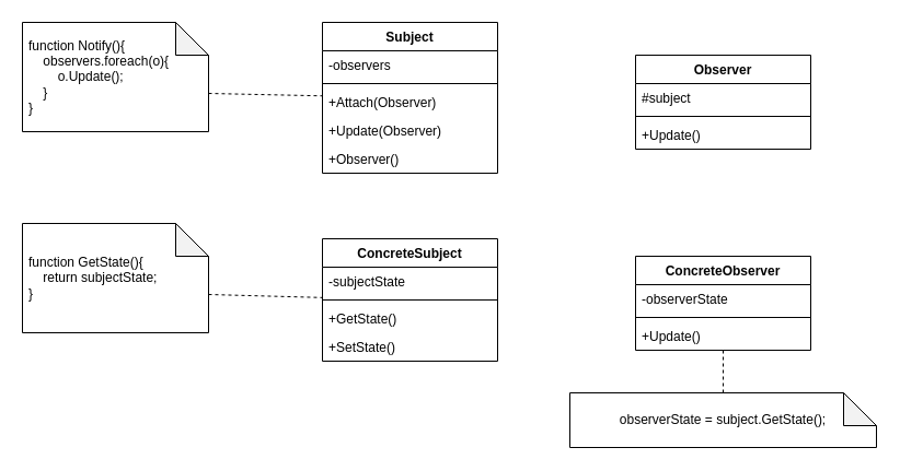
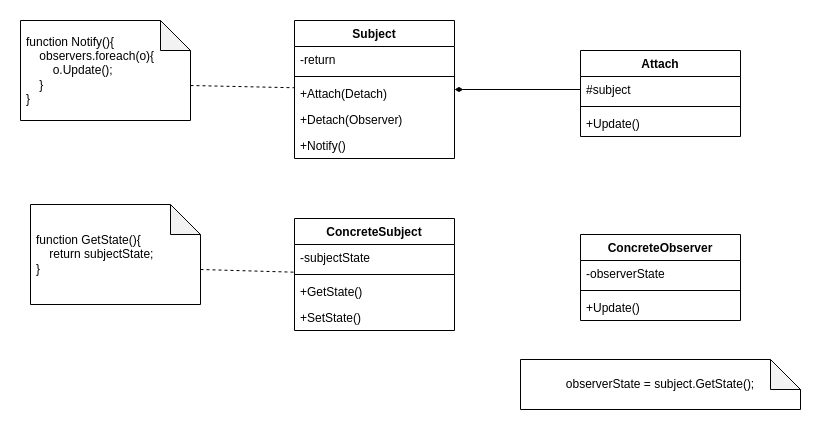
- <mxCell id="3" value="-observers" style="text;strokeColor=none;fillColor=none;align=left;verticalAlign=top;spacingLeft=4;spacingRight=4;overflow=hidden;rotatable=0;points=[[0,0.5],[1,0.5]];portConstraint=eastwest;whiteSpace=wrap;html=1;" vertex="1" parent="2"><mxGeometry y="26" width="160" height="26" as="geometry" /></mxCell>
+ <mxCell id="3" value="-return" style="text;strokeColor=none;fillColor=none;align=left;verticalAlign=top;spacingLeft=4;spacingRight=4;overflow=hidden;rotatable=0;points=[[0,0.5],[1,0.5]];portConstraint=eastwest;whiteSpace=wrap;html=1;" vertex="1" parent="2"><mxGeometry y="26" width="160" height="26" as="geometry" /></mxCell>
- <mxCell id="13" value="Observer" style="swimlane;fontStyle=1;align=center;verticalAlign=top;childLayout=stackLayout;horizontal=1;startSize=26;horizontalStack=0;resizeParent=1;resizeParentMax=0;resizeLast=0;collapsible=1;marginBottom=0;whiteSpace=wrap;html=1;" vertex="1" parent="1"><mxGeometry x="580" y="50" width="160" height="86" as="geometry" /></mxCell>
+ <mxCell id="13" value="Attach" style="swimlane;fontStyle=1;align=center;verticalAlign=top;childLayout=stackLayout;horizontal=1;startSize=26;horizontalStack=0;resizeParent=1;resizeParentMax=0;resizeLast=0;collapsible=1;marginBottom=0;whiteSpace=wrap;html=1;" vertex="1" parent="1"><mxGeometry x="580" y="50" width="160" height="86" as="geometry" /></mxCell>
+ <mxCell id="25" style="edgeStyle=none;rounded=0;orthogonalLoop=1;jettySize=auto;html=1;exitX=0;exitY=0.5;exitDx=0;exitDy=0;endArrow=diamondThin;endFill=1;" edge="1" parent="1" source="14" target="2"><mxGeometry relative="1" as="geometry" /></mxCell>
- <mxCell id="5" value="+Attach(Observer)" style="text;strokeColor=none;fillColor=none;align=left;verticalAlign=top;spacingLeft=4;spacingRight=4;overflow=hidden;rotatable=0;points=[[0,0.5],[1,0.5]];portConstraint=eastwest;whiteSpace=wrap;html=1;" vertex="1" parent="2"><mxGeometry y="60" width="160" height="26" as="geometry" /></mxCell>
+ <mxCell id="5" value="+Attach(Detach)" style="text;strokeColor=none;fillColor=none;align=left;verticalAlign=top;spacingLeft=4;spacingRight=4;overflow=hidden;rotatable=0;points=[[0,0.5],[1,0.5]];portConstraint=eastwest;whiteSpace=wrap;html=1;" vertex="1" parent="2"><mxGeometry y="60" width="160" height="26" as="geometry" /></mxCell>
- <mxCell id="6" value="+Update(Observer)" style="text;strokeColor=none;fillColor=none;align=left;verticalAlign=top;spacingLeft=4;spacingRight=4;overflow=hidden;rotatable=0;points=[[0,0.5],[1,0.5]];portConstraint=eastwest;whiteSpace=wrap;html=1;" vertex="1" parent="2"><mxGeometry y="86" width="160" height="26" as="geometry" /></mxCell>
+ <mxCell id="6" value="+Detach(Observer)" style="text;strokeColor=none;fillColor=none;align=left;verticalAlign=top;spacingLeft=4;spacingRight=4;overflow=hidden;rotatable=0;points=[[0,0.5],[1,0.5]];portConstraint=eastwest;whiteSpace=wrap;html=1;" vertex="1" parent="2"><mxGeometry y="86" width="160" height="26" as="geometry" /></mxCell>
- <mxCell id="7" value="+Observer()" style="text;strokeColor=none;fillColor=none;align=left;verticalAlign=top;spacingLeft=4;spacingRight=4;overflow=hidden;rotatable=0;points=[[0,0.5],[1,0.5]];portConstraint=eastwest;whiteSpace=wrap;html=1;" vertex="1" parent="2"><mxGeometry y="112" width="160" height="26" as="geometry" /></mxCell>
+ <mxCell id="7" value="+Notify()" style="text;strokeColor=none;fillColor=none;align=left;verticalAlign=top;spacingLeft=4;spacingRight=4;overflow=hidden;rotatable=0;points=[[0,0.5],[1,0.5]];portConstraint=eastwest;whiteSpace=wrap;html=1;" vertex="1" parent="2"><mxGeometry y="112" width="160" height="26" as="geometry" /></mxCell>
- <mxCell id="24" value="function GetState(){&lt;br&gt;&amp;nbsp; &amp;nbsp; return subjectState;&lt;br&gt;}" style="shape=note;whiteSpace=wrap;html=1;backgroundOutline=1;darkOpacity=0.05;align=left;spacingLeft=4;spacingRight=4;" vertex="1" parent="1"><mxGeometry x="20" y="204" width="170" height="100" as="geometry" /></mxCell>
+ <mxCell id="24" value="function GetState(){&lt;br&gt;&amp;nbsp; &amp;nbsp; return subjectState;&lt;br&gt;}" style="shape=note;whiteSpace=wrap;html=1;backgroundOutline=1;darkOpacity=0.05;align=left;spacingLeft=4;spacingRight=4;" vertex="1" parent="1"><mxGeometry x="30" y="204" width="170" height="100" as="geometry" /></mxCell>
- <mxCell id="26" style="edgeStyle=none;rounded=0;orthogonalLoop=1;jettySize=auto;html=1;exitX=0.5;exitY=0;exitDx=0;exitDy=0;exitPerimeter=0;dashed=1;endArrow=none;endFill=0;" edge="1" parent="1" source="27" target="17"><mxGeometry relative="1" as="geometry" /></mxCell>
